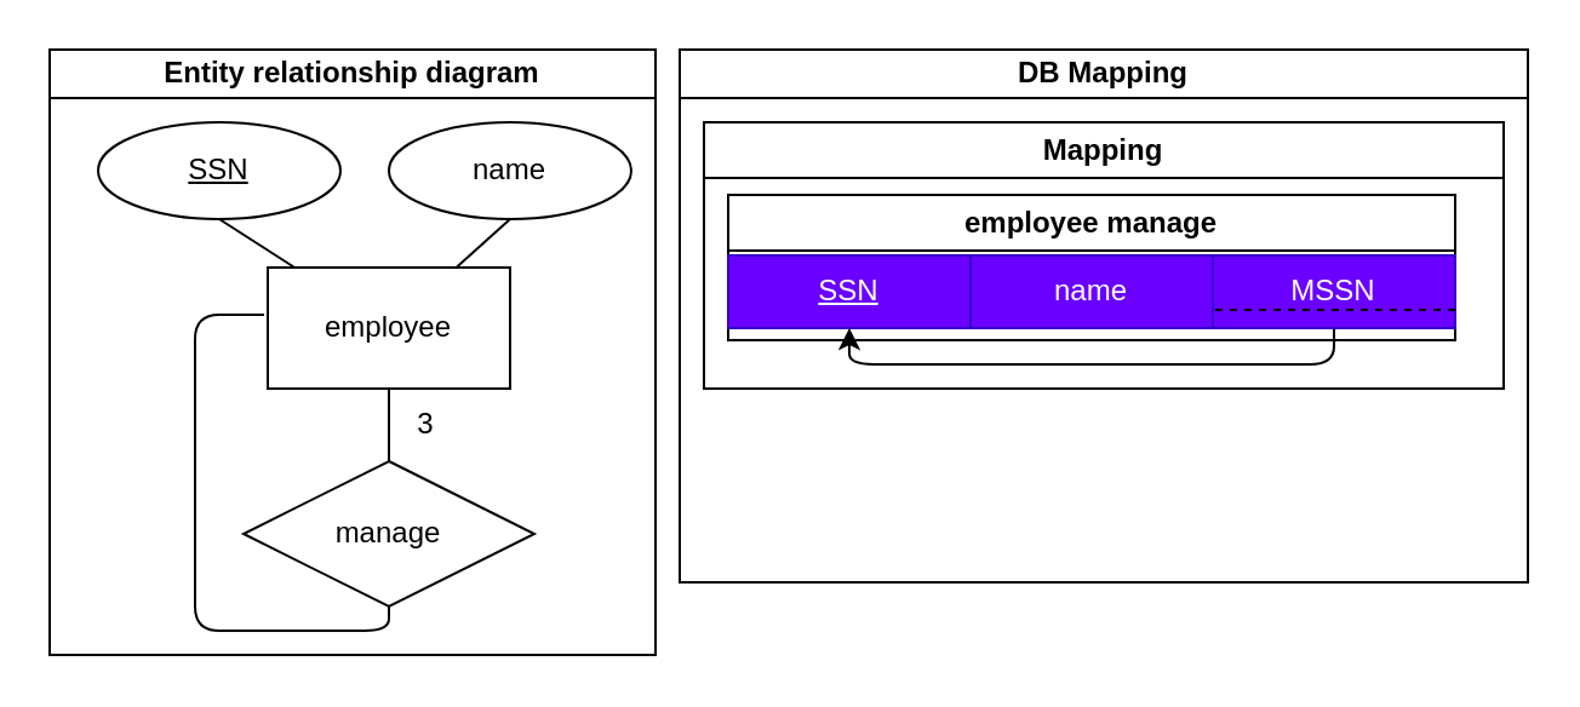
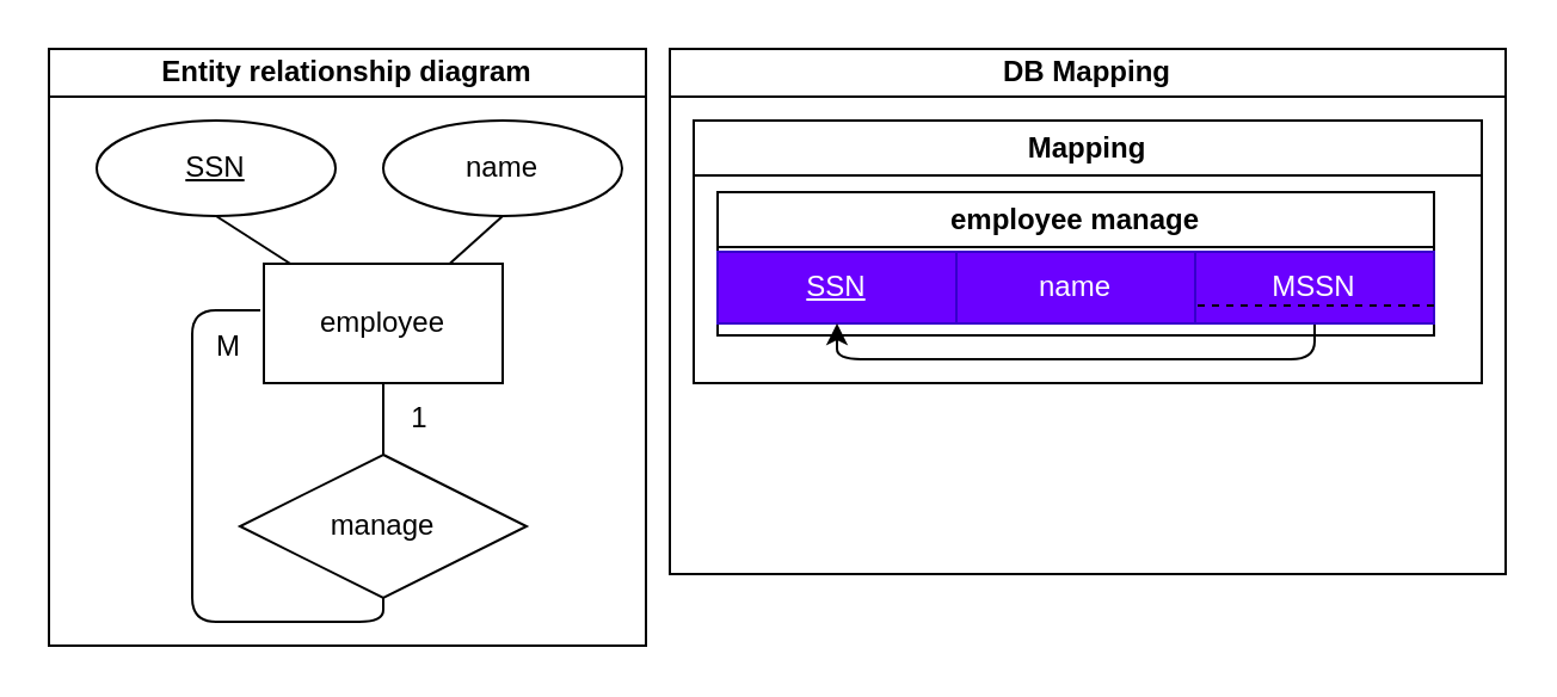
+ <mxCell id="14" value="M" style="text;html=1;align=center;verticalAlign=middle;resizable=0;points=[];autosize=1;strokeColor=none;fillColor=none;" parent="2" vertex="1"><mxGeometry x="60" y="110" width="30" height="30" as="geometry" /></mxCell>
- <mxCell id="11" value="3" style="text;html=1;align=center;verticalAlign=middle;resizable=0;points=[];autosize=1;strokeColor=none;fillColor=none;" parent="2" vertex="1"><mxGeometry x="140" y="140" width="30" height="30" as="geometry" /></mxCell>
+ <mxCell id="11" value="1" style="text;html=1;align=center;verticalAlign=middle;resizable=0;points=[];autosize=1;strokeColor=none;fillColor=none;" parent="2" vertex="1"><mxGeometry x="140" y="140" width="30" height="30" as="geometry" /></mxCell>
